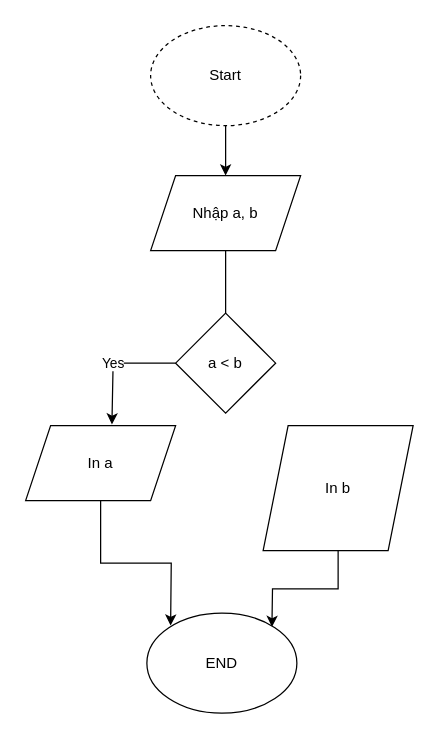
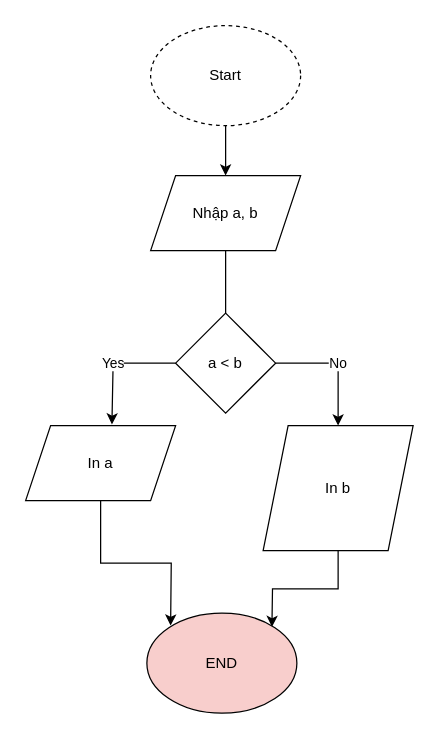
+ <mxCell id="7" value="No" style="edgeStyle=orthogonalEdgeStyle;rounded=0;orthogonalLoop=1;jettySize=auto;html=1;exitX=1;exitY=0.5;exitDx=0;exitDy=0;entryX=0.5;entryY=0;entryDx=0;entryDy=0;" edge="1" parent="1" source="8" target="10"><mxGeometry relative="1" as="geometry"><mxPoint x="273.04" y="331.04" as="targetPoint" /><Array as="points"><mxPoint x="270" y="290" /></Array></mxGeometry></mxCell>
- <mxCell id="13" value="END" style="ellipse;whiteSpace=wrap;html=1;" vertex="1" parent="1"><mxGeometry x="117" y="490" width="120" height="80" as="geometry" /></mxCell>
+ <mxCell id="13" value="END" style="ellipse;whiteSpace=wrap;html=1;fillColor=#f8cecc;" vertex="1" parent="1"><mxGeometry x="117" y="490" width="120" height="80" as="geometry" /></mxCell>
